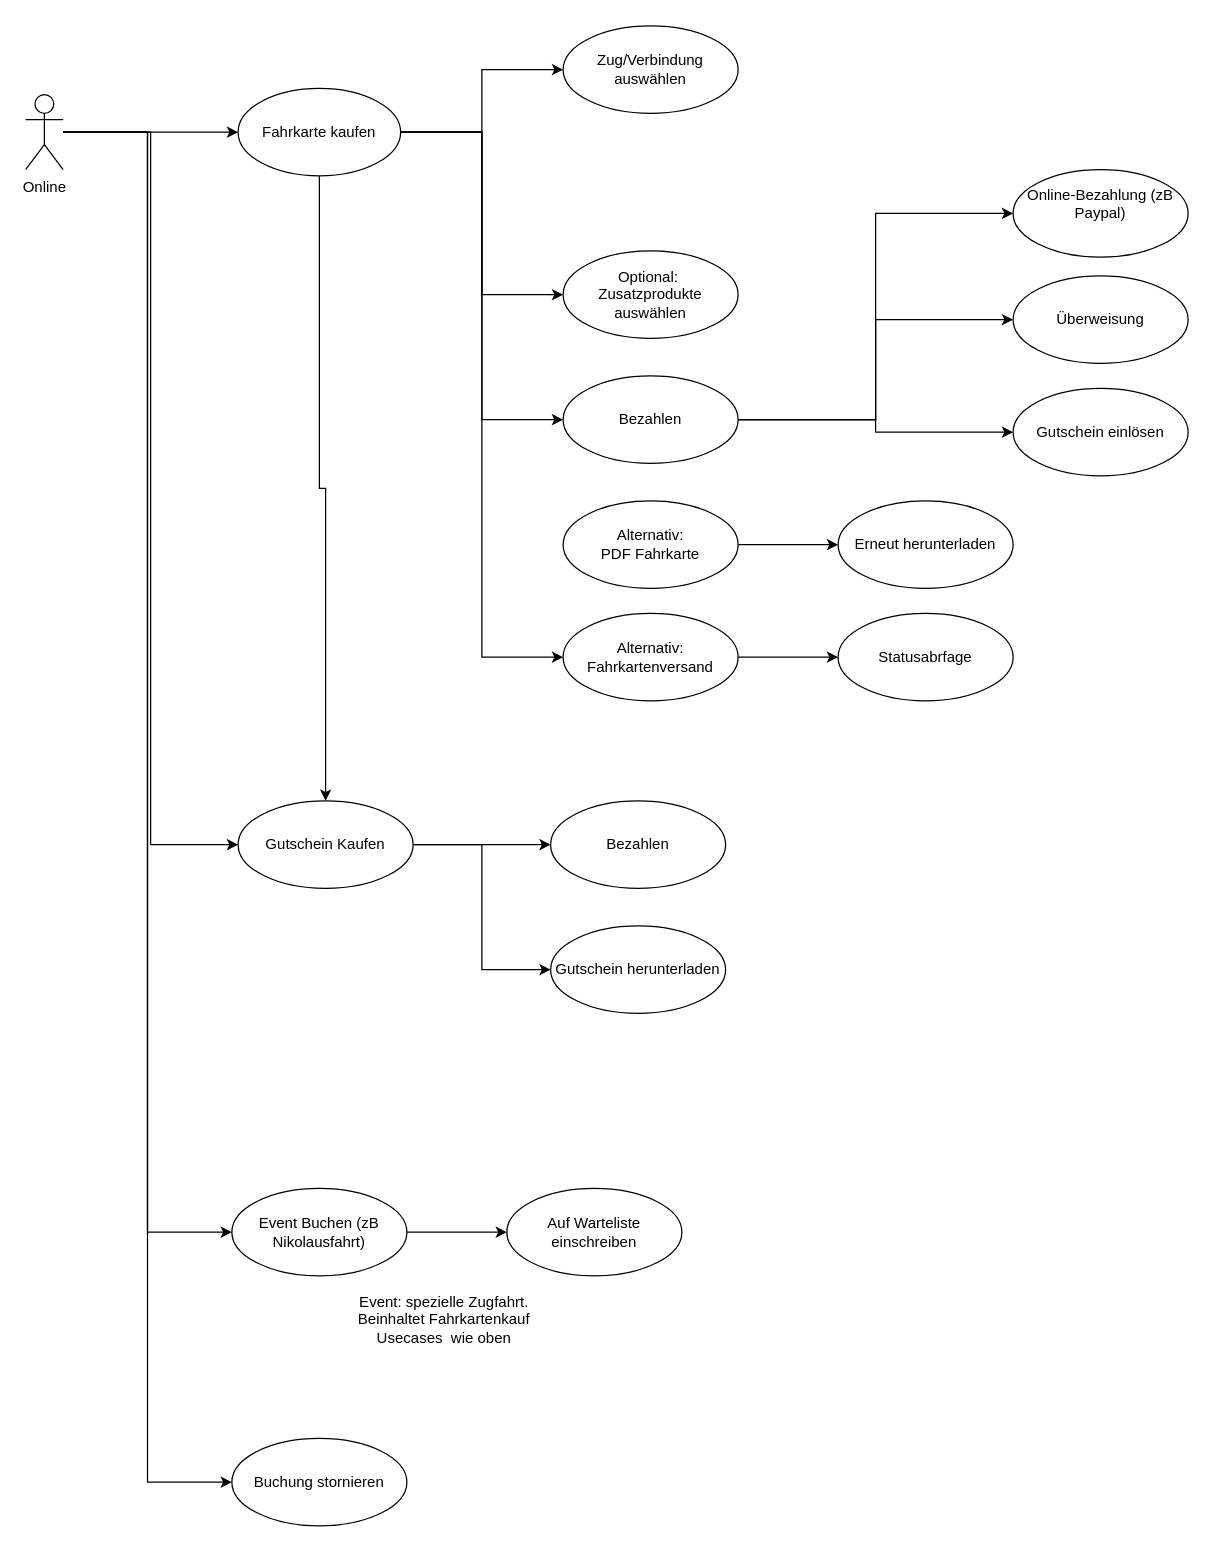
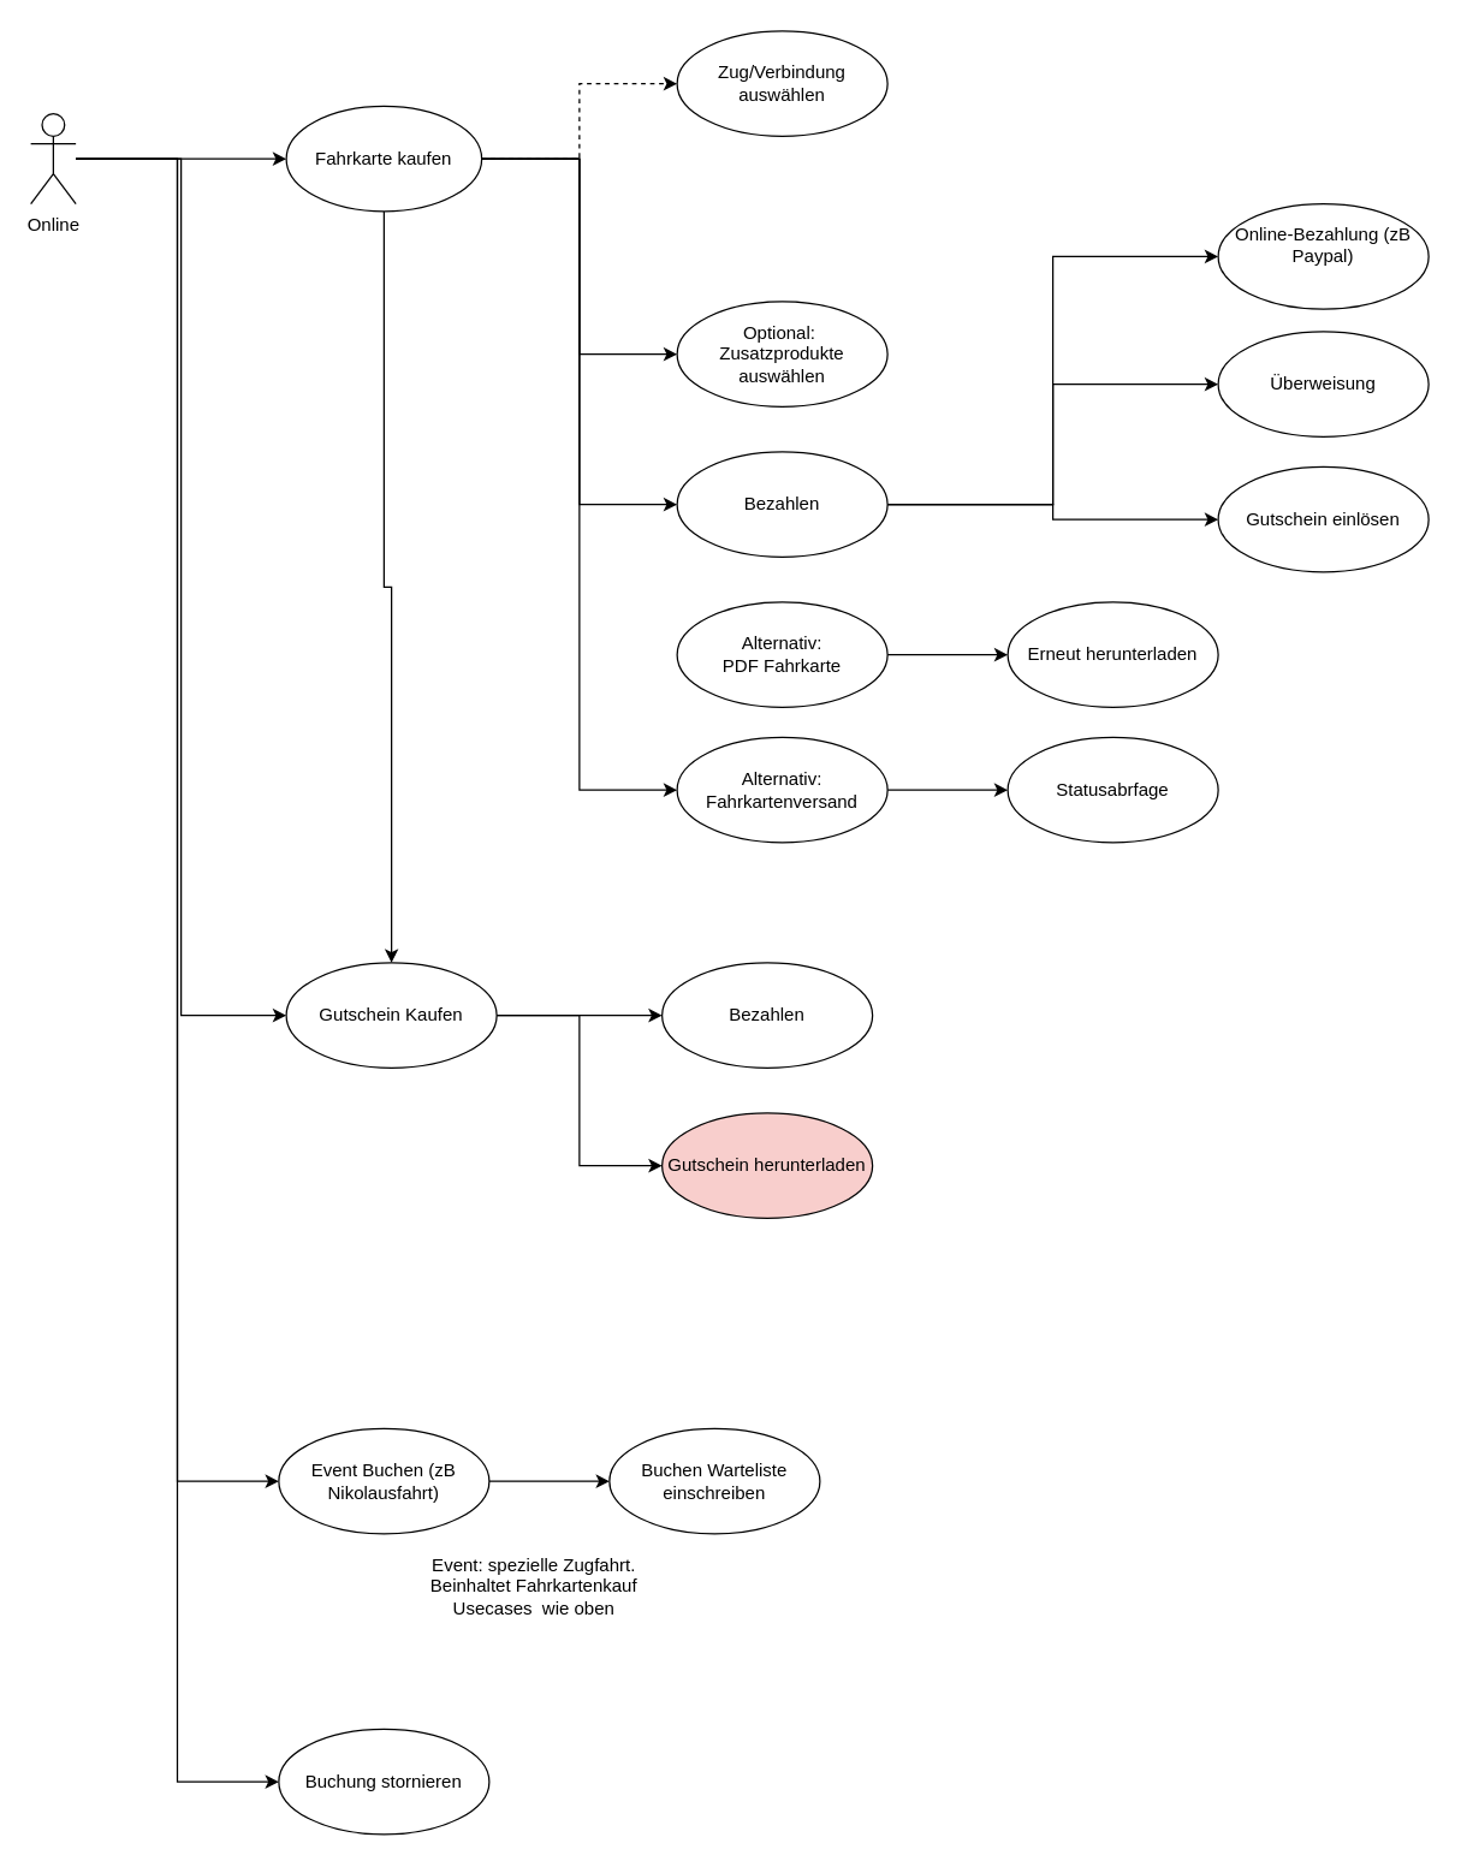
- <mxCell id="7" style="edgeStyle=orthogonalEdgeStyle;rounded=0;orthogonalLoop=1;jettySize=auto;html=1;entryX=0;entryY=0.5;entryDx=0;entryDy=0;" edge="1" parent="1" source="12" target="13"><mxGeometry relative="1" as="geometry" /></mxCell>
+ <mxCell id="7" style="edgeStyle=orthogonalEdgeStyle;rounded=0;orthogonalLoop=1;jettySize=auto;html=1;entryX=0;entryY=0.5;entryDx=0;entryDy=0;dashed=1;" edge="1" parent="1" source="12" target="13"><mxGeometry relative="1" as="geometry" /></mxCell>
- <mxCell id="32" value="Gutschein herunterladen" style="ellipse;whiteSpace=wrap;html=1;" vertex="1" parent="1"><mxGeometry x="440" y="740" width="140" height="70" as="geometry" /></mxCell>
+ <mxCell id="32" value="Gutschein herunterladen" style="ellipse;whiteSpace=wrap;html=1;fillColor=#f8cecc;" vertex="1" parent="1"><mxGeometry x="440" y="740" width="140" height="70" as="geometry" /></mxCell>
- <mxCell id="35" value="Auf Warteliste einschreiben" style="ellipse;whiteSpace=wrap;html=1;" vertex="1" parent="1"><mxGeometry x="405" y="950" width="140" height="70" as="geometry" /></mxCell>
+ <mxCell id="35" value="Buchen Warteliste einschreiben" style="ellipse;whiteSpace=wrap;html=1;" vertex="1" parent="1"><mxGeometry x="405" y="950" width="140" height="70" as="geometry" /></mxCell>
